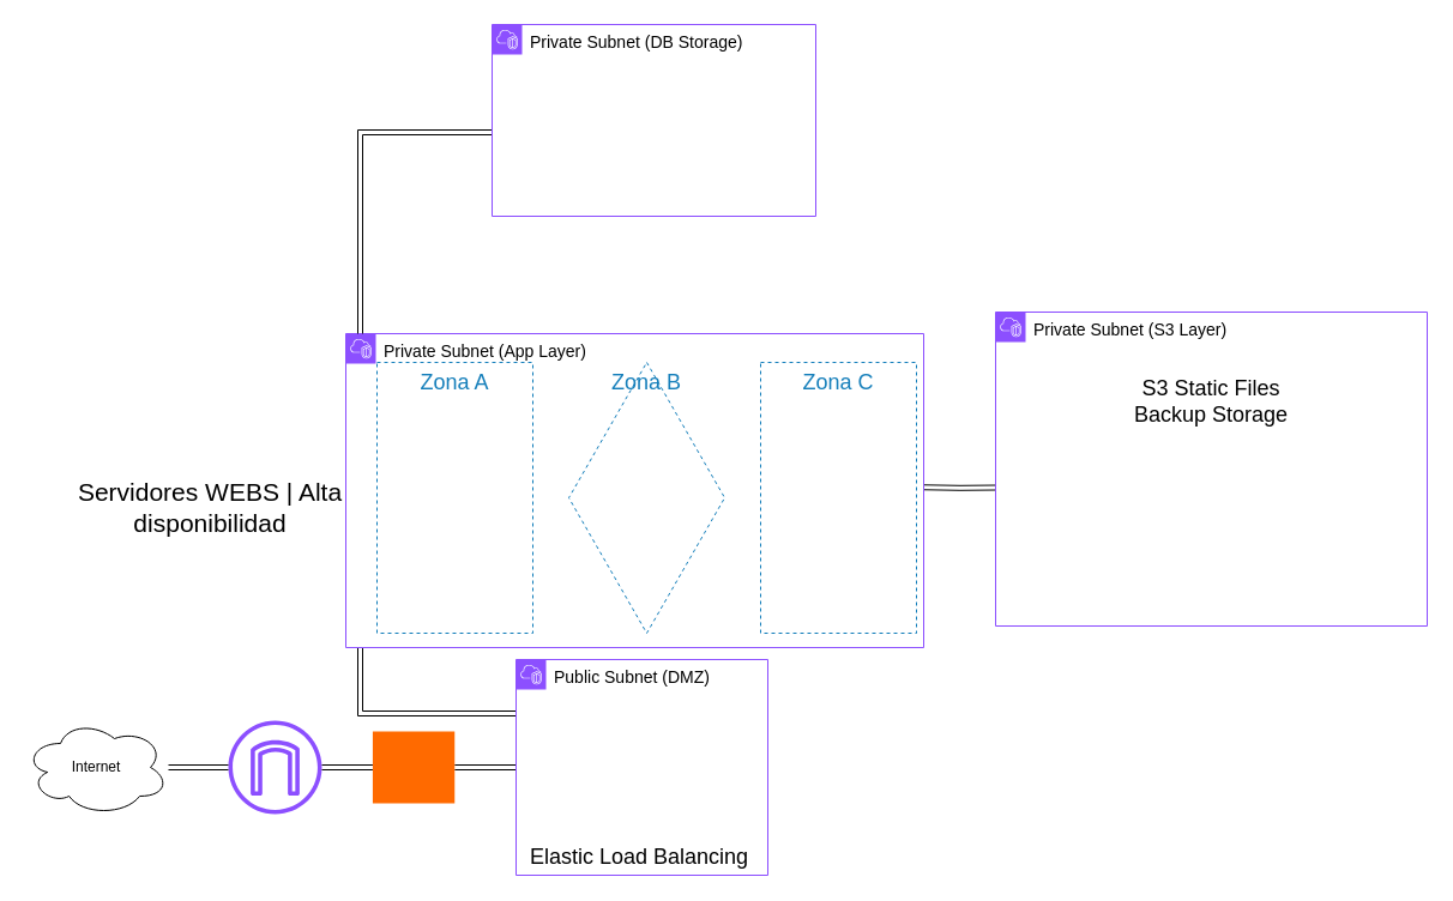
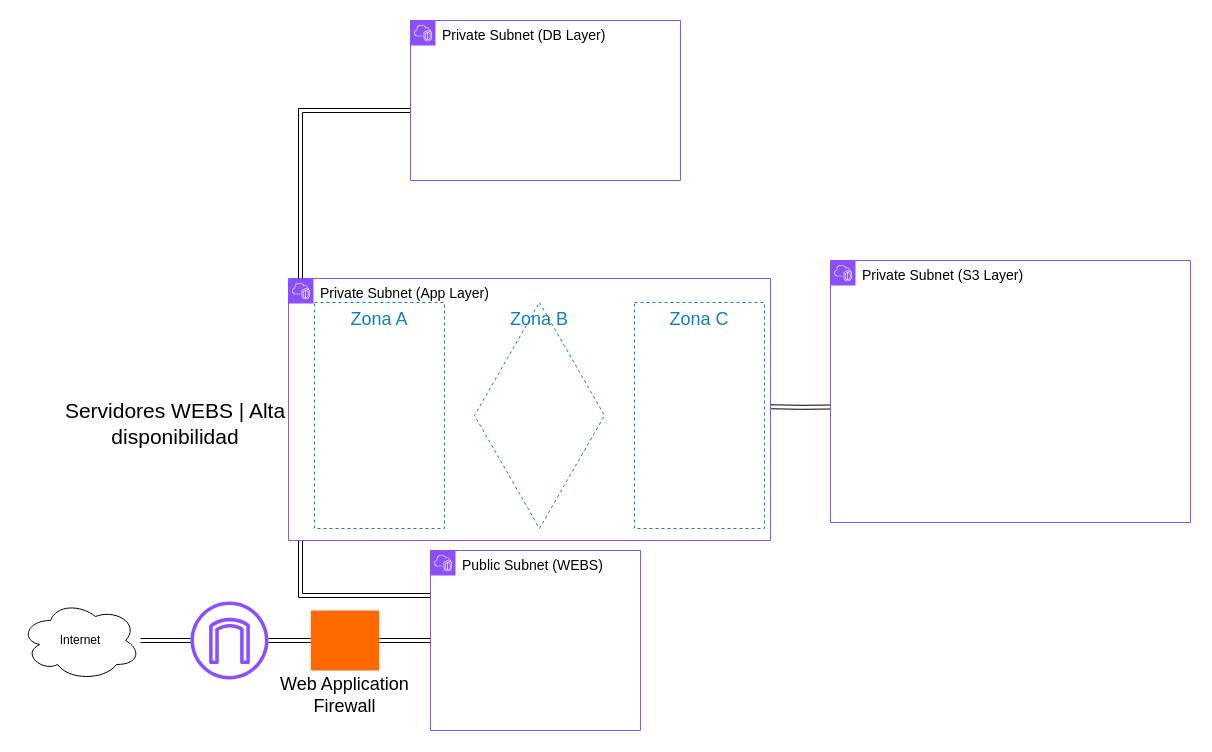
- <mxCell id="14" value="&lt;font style=&quot;color: rgb(0, 0, 0); font-size: 14px;&quot;&gt;Private Subnet (DB Storage)&lt;/font&gt;" style="points=[[0,0],[0.25,0],[0.5,0],[0.75,0],[1,0],[1,0.25],[1,0.5],[1,0.75],[1,1],[0.75,1],[0.5,1],[0.25,1],[0,1],[0,0.75],[0,0.5],[0,0.25]];outlineConnect=0;gradientColor=none;html=1;whiteSpace=wrap;fontSize=12;fontStyle=0;container=1;pointerEvents=0;collapsible=0;recursiveResize=0;shape=mxgraph.aws4.group;grIcon=mxgraph.aws4.group_vpc2;strokeColor=#8C4FFF;fillColor=none;verticalAlign=top;align=left;spacingLeft=30;fontColor=#AAB7B8;dashed=0;" vertex="1" parent="1"><mxGeometry x="410" y="20" width="270" height="160" as="geometry" /></mxCell>
+ <mxCell id="14" value="&lt;font style=&quot;color: rgb(0, 0, 0); font-size: 14px;&quot;&gt;Private Subnet (DB Layer)&lt;/font&gt;" style="points=[[0,0],[0.25,0],[0.5,0],[0.75,0],[1,0],[1,0.25],[1,0.5],[1,0.75],[1,1],[0.75,1],[0.5,1],[0.25,1],[0,1],[0,0.75],[0,0.5],[0,0.25]];outlineConnect=0;gradientColor=none;html=1;whiteSpace=wrap;fontSize=12;fontStyle=0;container=1;pointerEvents=0;collapsible=0;recursiveResize=0;shape=mxgraph.aws4.group;grIcon=mxgraph.aws4.group_vpc2;strokeColor=#8C4FFF;fillColor=none;verticalAlign=top;align=left;spacingLeft=30;fontColor=#AAB7B8;dashed=0;" vertex="1" parent="1"><mxGeometry x="410" y="20" width="270" height="160" as="geometry" /></mxCell>
- <mxCell id="10" value="&lt;font style=&quot;font-size: 18px;&quot;&gt;S3 Static Files Backup Storage&lt;/font&gt;" style="text;strokeColor=none;align=center;fillColor=none;html=1;verticalAlign=middle;whiteSpace=wrap;rounded=0;" vertex="1" parent="1"><mxGeometry x="920" y="320" width="180" height="30" as="geometry" /></mxCell>
- <mxCell id="23" value="&lt;font style=&quot;font-size: 14px; color: rgb(0, 0, 0);&quot;&gt;Public Subnet (DMZ)&lt;/font&gt;" style="points=[[0,0],[0.25,0],[0.5,0],[0.75,0],[1,0],[1,0.25],[1,0.5],[1,0.75],[1,1],[0.75,1],[0.5,1],[0.25,1],[0,1],[0,0.75],[0,0.5],[0,0.25]];outlineConnect=0;gradientColor=none;html=1;whiteSpace=wrap;fontSize=12;fontStyle=0;container=1;pointerEvents=0;collapsible=0;recursiveResize=0;shape=mxgraph.aws4.group;grIcon=mxgraph.aws4.group_vpc2;strokeColor=#8C4FFF;fillColor=none;verticalAlign=top;align=left;spacingLeft=30;fontColor=#AAB7B8;dashed=0;" vertex="1" parent="1"><mxGeometry x="430" y="550" width="210" height="180" as="geometry" /></mxCell>
+ <mxCell id="23" value="&lt;font style=&quot;font-size: 14px; color: rgb(0, 0, 0);&quot;&gt;Public Subnet (WEBS)&lt;/font&gt;" style="points=[[0,0],[0.25,0],[0.5,0],[0.75,0],[1,0],[1,0.25],[1,0.5],[1,0.75],[1,1],[0.75,1],[0.5,1],[0.25,1],[0,1],[0,0.75],[0,0.5],[0,0.25]];outlineConnect=0;gradientColor=none;html=1;whiteSpace=wrap;fontSize=12;fontStyle=0;container=1;pointerEvents=0;collapsible=0;recursiveResize=0;shape=mxgraph.aws4.group;grIcon=mxgraph.aws4.group_vpc2;strokeColor=#8C4FFF;fillColor=none;verticalAlign=top;align=left;spacingLeft=30;fontColor=#AAB7B8;dashed=0;" vertex="1" parent="1"><mxGeometry x="430" y="550" width="210" height="180" as="geometry" /></mxCell>
+ <mxCell id="27" value="&lt;font style=&quot;font-size: 18px;&quot;&gt;Web Application Firewall&lt;/font&gt;" style="text;strokeColor=none;align=center;fillColor=none;html=1;verticalAlign=middle;whiteSpace=wrap;rounded=0;" vertex="1" parent="1"><mxGeometry x="277.1" y="680" width="135" height="30" as="geometry" /></mxCell>
- <mxCell id="9" value="&lt;div&gt;&lt;font style=&quot;font-size: 18px;&quot;&gt;Elastic Load Balancing&lt;/font&gt;&lt;br&gt;&lt;/div&gt;" style="text;strokeColor=none;align=center;fillColor=none;html=1;verticalAlign=middle;whiteSpace=wrap;rounded=0;" vertex="1" parent="1"><mxGeometry x="432" y="700" width="202" height="30" as="geometry" /></mxCell>
